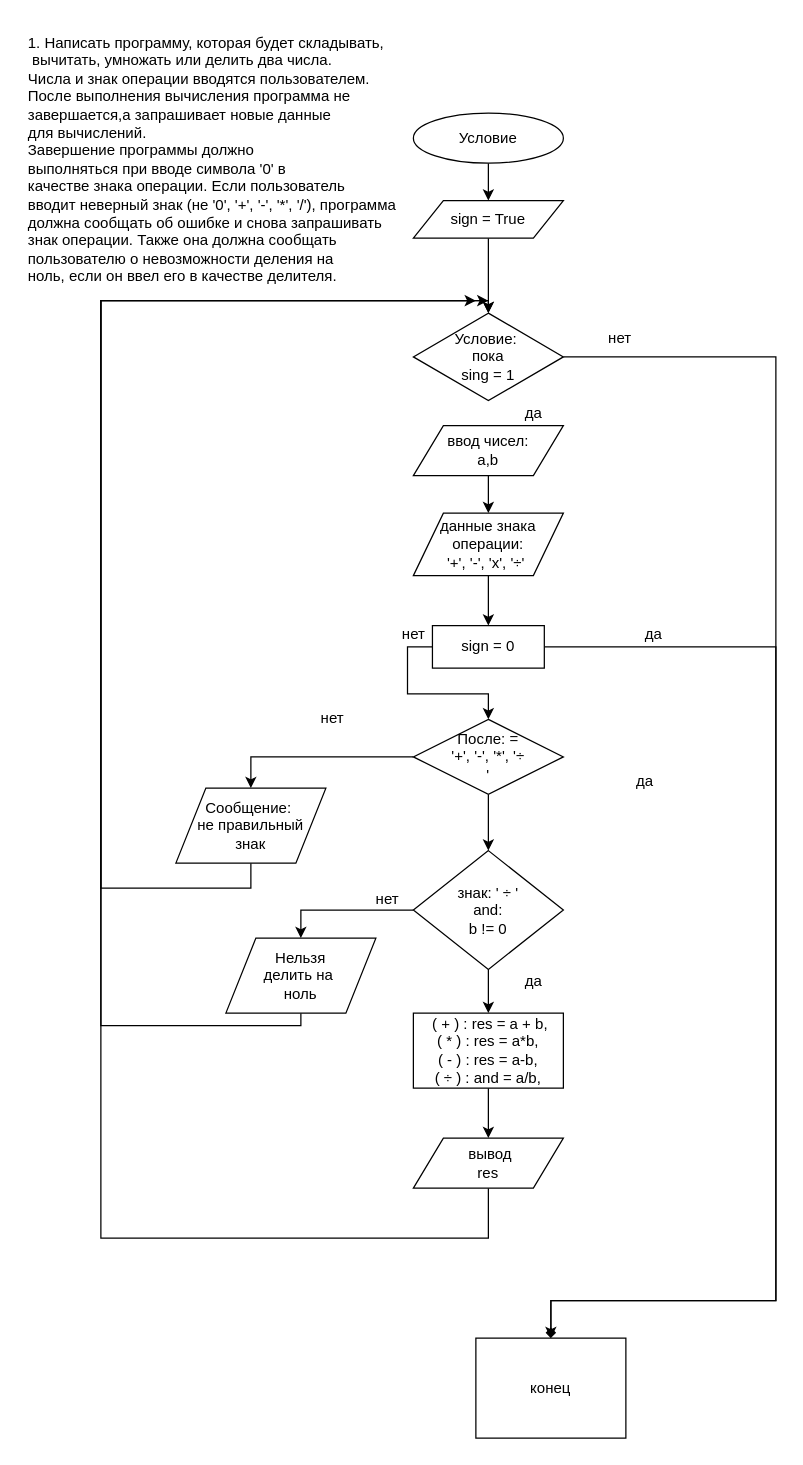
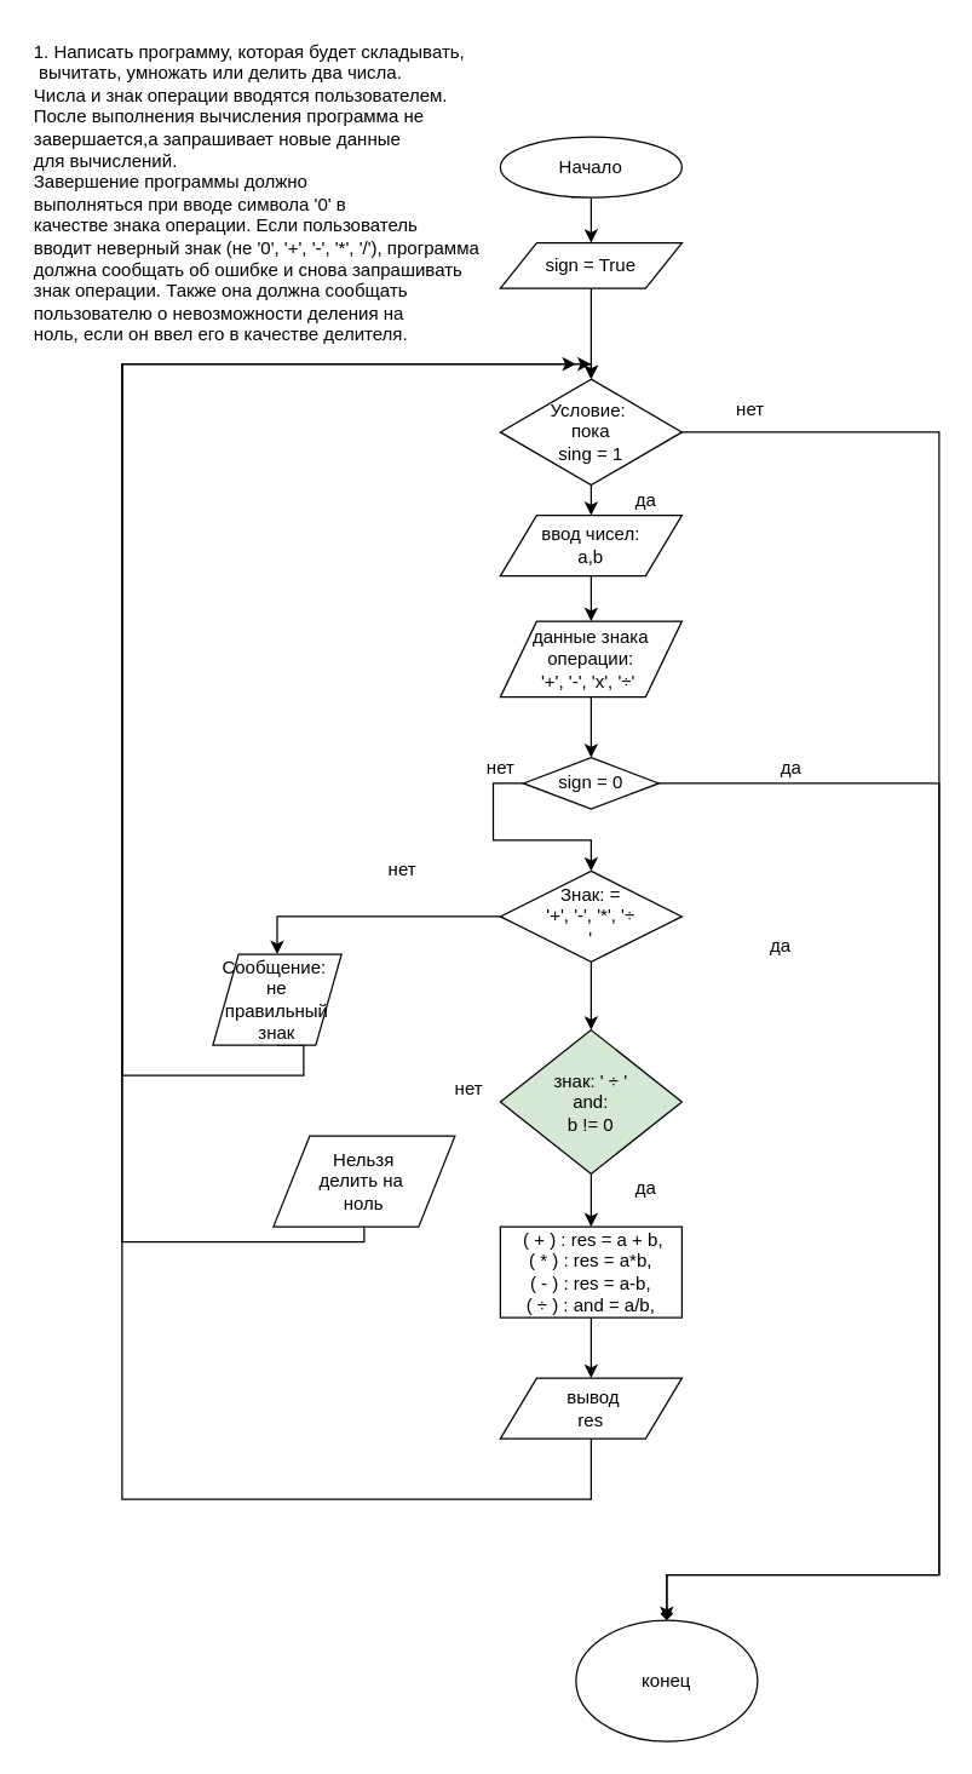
- <mxCell id="3" value="Условие" style="ellipse;whiteSpace=wrap;html=1;" parent="1" vertex="1"><mxGeometry x="330" y="90" width="120" height="40" as="geometry" /></mxCell>
+ <mxCell id="3" value="Начало" style="ellipse;whiteSpace=wrap;html=1;" parent="1" vertex="1"><mxGeometry x="330" y="90" width="120" height="40" as="geometry" /></mxCell>
+ <mxCell id="6" style="edgeStyle=orthogonalEdgeStyle;rounded=0;orthogonalLoop=1;jettySize=auto;html=1;exitX=0.5;exitY=1;exitDx=0;exitDy=0;entryX=0.5;entryY=0;entryDx=0;entryDy=0;" parent="1" source="7" target="9" edge="1"><mxGeometry relative="1" as="geometry" /></mxCell>
- <mxCell id="36" value="sign = 0" style="whiteSpace=wrap;html=1;rounded=0;" parent="1" vertex="1"><mxGeometry x="345.25" y="500" width="89.5" height="34" as="geometry" /></mxCell>
+ <mxCell id="36" value="sign = 0" style="rhombus;whiteSpace=wrap;html=1;" parent="1" vertex="1"><mxGeometry x="345.25" y="500" width="89.5" height="34" as="geometry" /></mxCell>
- <mxCell id="20" value="&lt;span style=&quot;text-align: left&quot;&gt;&lt;span style=&quot;white-space: nowrap&quot;&gt;После: = &lt;/span&gt;&lt;br&gt;&lt;span style=&quot;white-space: nowrap&quot;&gt;'+', '-', '*', '÷&lt;/span&gt;&lt;br&gt;&lt;span style=&quot;white-space: nowrap&quot;&gt;'&lt;/span&gt;&lt;/span&gt;" style="rhombus;whiteSpace=wrap;html=1;" parent="1" vertex="1"><mxGeometry x="330" y="575" width="120" height="60" as="geometry" /></mxCell>
+ <mxCell id="20" value="&lt;span style=&quot;text-align: left&quot;&gt;&lt;span style=&quot;white-space: nowrap&quot;&gt;Знак: = &lt;/span&gt;&lt;br&gt;&lt;span style=&quot;white-space: nowrap&quot;&gt;'+', '-', '*', '÷&lt;/span&gt;&lt;br&gt;&lt;span style=&quot;white-space: nowrap&quot;&gt;'&lt;/span&gt;&lt;/span&gt;" style="rhombus;whiteSpace=wrap;html=1;" parent="1" vertex="1"><mxGeometry x="330" y="575" width="120" height="60" as="geometry" /></mxCell>
- <mxCell id="22" value="Сообщение:&amp;nbsp;&lt;br&gt;не правильный&lt;br&gt;знак" style="shape=parallelogram;perimeter=parallelogramPerimeter;whiteSpace=wrap;html=1;" parent="1" vertex="1"><mxGeometry x="140" y="630" width="120" height="60" as="geometry" /></mxCell>
+ <mxCell id="22" value="Сообщение:&amp;nbsp;&lt;br&gt;не правильный&lt;br&gt;знак" style="shape=parallelogram;perimeter=parallelogramPerimeter;whiteSpace=wrap;html=1;" parent="1" vertex="1"><mxGeometry x="140" y="630" width="85" height="60" as="geometry" /></mxCell>
- <mxCell id="26" style="edgeStyle=orthogonalEdgeStyle;rounded=0;orthogonalLoop=1;jettySize=auto;html=1;exitX=0;exitY=0.5;exitDx=0;exitDy=0;entryX=0.5;entryY=0;entryDx=0;entryDy=0;" parent="1" source="27" target="33" edge="1"><mxGeometry relative="1" as="geometry" /></mxCell>
- <mxCell id="27" value="знак: ' ÷ '&lt;br&gt;and:&lt;br&gt;b != 0" style="rhombus;whiteSpace=wrap;html=1;" parent="1" vertex="1"><mxGeometry x="330" y="680" width="120" height="95" as="geometry" /></mxCell>
+ <mxCell id="27" value="знак: ' ÷ '&lt;br&gt;and:&lt;br&gt;b != 0" style="rhombus;whiteSpace=wrap;html=1;fillColor=#d5e8d4;" parent="1" vertex="1"><mxGeometry x="330" y="680" width="120" height="95" as="geometry" /></mxCell>
- <mxCell id="15" value="конец" style="whiteSpace=wrap;html=1;rounded=0;" parent="1" vertex="1"><mxGeometry x="380" y="1070" width="120" height="80" as="geometry" /></mxCell>
+ <mxCell id="15" value="конец" style="ellipse;whiteSpace=wrap;html=1;" parent="1" vertex="1"><mxGeometry x="380" y="1070" width="120" height="80" as="geometry" /></mxCell>
